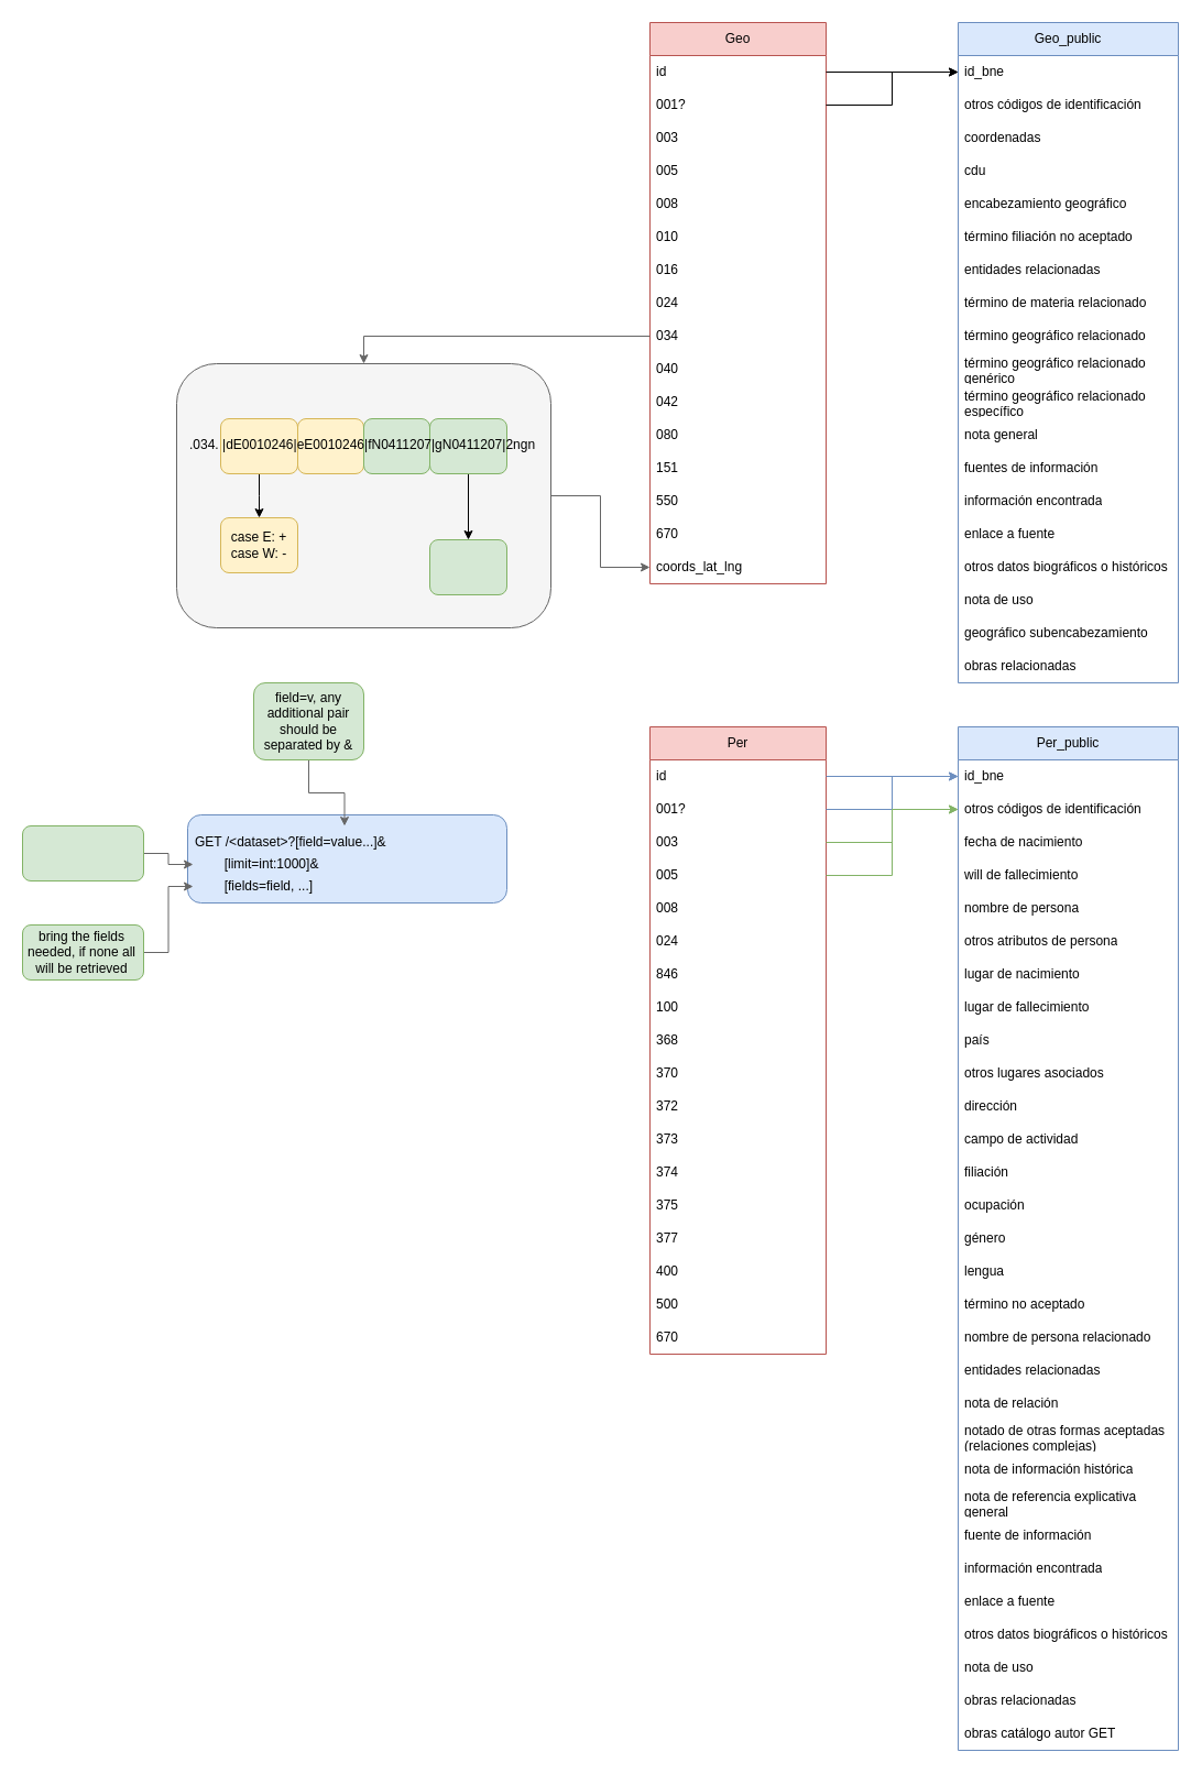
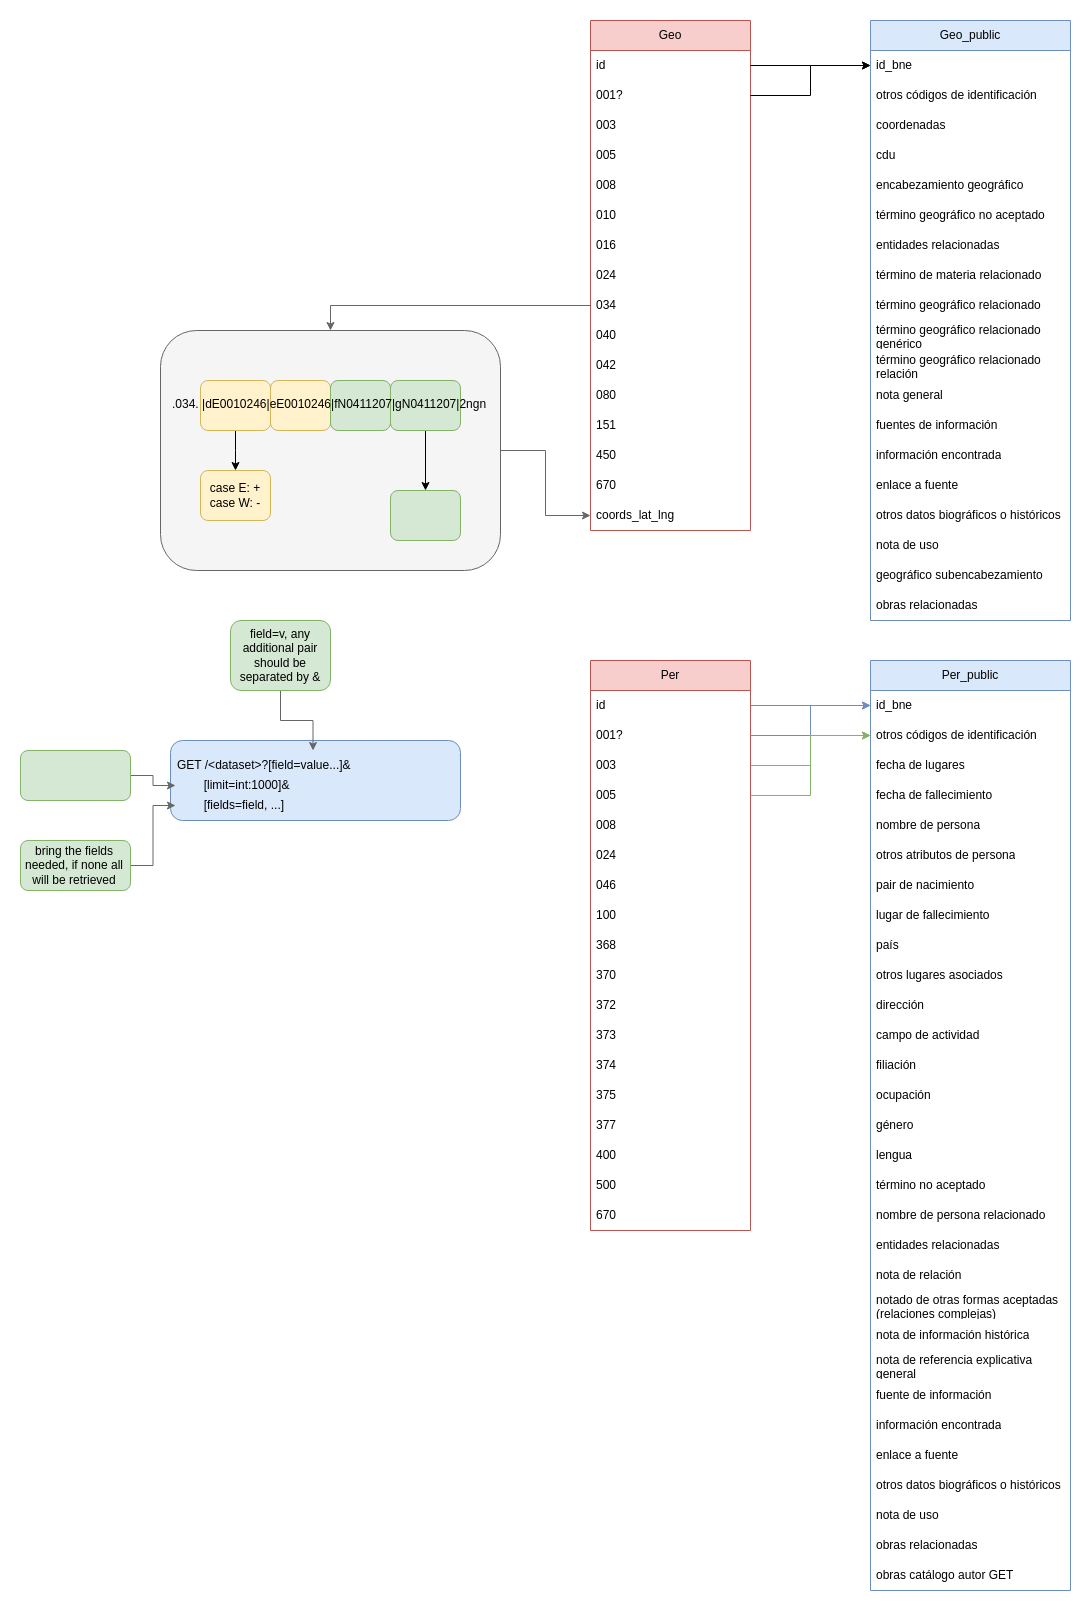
- <mxCell id="27" value="término filiación no aceptado" style="text;strokeColor=none;fillColor=none;align=left;verticalAlign=middle;spacingLeft=4;spacingRight=4;overflow=hidden;points=[[0,0.5],[1,0.5]];portConstraint=eastwest;rotatable=0;whiteSpace=wrap;html=1;" parent="21" vertex="1"><mxGeometry y="180" width="200" height="30" as="geometry" /></mxCell>
+ <mxCell id="27" value="término geográfico no aceptado" style="text;strokeColor=none;fillColor=none;align=left;verticalAlign=middle;spacingLeft=4;spacingRight=4;overflow=hidden;points=[[0,0.5],[1,0.5]];portConstraint=eastwest;rotatable=0;whiteSpace=wrap;html=1;" parent="21" vertex="1"><mxGeometry y="180" width="200" height="30" as="geometry" /></mxCell>
- <mxCell id="32" value="término geográfico relacionado específico" style="text;strokeColor=none;fillColor=none;align=left;verticalAlign=middle;spacingLeft=4;spacingRight=4;overflow=hidden;points=[[0,0.5],[1,0.5]];portConstraint=eastwest;rotatable=0;whiteSpace=wrap;html=1;" parent="21" vertex="1"><mxGeometry y="330" width="200" height="30" as="geometry" /></mxCell>
+ <mxCell id="32" value="término geográfico relacionado relación" style="text;strokeColor=none;fillColor=none;align=left;verticalAlign=middle;spacingLeft=4;spacingRight=4;overflow=hidden;points=[[0,0.5],[1,0.5]];portConstraint=eastwest;rotatable=0;whiteSpace=wrap;html=1;" parent="21" vertex="1"><mxGeometry y="330" width="200" height="30" as="geometry" /></mxCell>
- <mxCell id="18" value="550" style="text;strokeColor=none;fillColor=none;align=left;verticalAlign=middle;spacingLeft=4;spacingRight=4;overflow=hidden;points=[[0,0.5],[1,0.5]];portConstraint=eastwest;rotatable=0;whiteSpace=wrap;html=1;" parent="4" vertex="1"><mxGeometry y="420" width="160" height="30" as="geometry" /></mxCell>
+ <mxCell id="18" value="450" style="text;strokeColor=none;fillColor=none;align=left;verticalAlign=middle;spacingLeft=4;spacingRight=4;overflow=hidden;points=[[0,0.5],[1,0.5]];portConstraint=eastwest;rotatable=0;whiteSpace=wrap;html=1;" parent="4" vertex="1"><mxGeometry y="420" width="160" height="30" as="geometry" /></mxCell>
- <mxCell id="46" value="fecha de nacimiento" style="text;strokeColor=none;fillColor=none;align=left;verticalAlign=middle;spacingLeft=4;spacingRight=4;overflow=hidden;points=[[0,0.5],[1,0.5]];portConstraint=eastwest;rotatable=0;whiteSpace=wrap;html=1;" parent="43" vertex="1"><mxGeometry y="90" width="200" height="30" as="geometry" /></mxCell>
+ <mxCell id="46" value="fecha de lugares" style="text;strokeColor=none;fillColor=none;align=left;verticalAlign=middle;spacingLeft=4;spacingRight=4;overflow=hidden;points=[[0,0.5],[1,0.5]];portConstraint=eastwest;rotatable=0;whiteSpace=wrap;html=1;" parent="43" vertex="1"><mxGeometry y="90" width="200" height="30" as="geometry" /></mxCell>
- <mxCell id="47" value="will de fallecimiento" style="text;strokeColor=none;fillColor=none;align=left;verticalAlign=middle;spacingLeft=4;spacingRight=4;overflow=hidden;points=[[0,0.5],[1,0.5]];portConstraint=eastwest;rotatable=0;whiteSpace=wrap;html=1;" parent="43" vertex="1"><mxGeometry y="120" width="200" height="30" as="geometry" /></mxCell>
+ <mxCell id="47" value="fecha de fallecimiento" style="text;strokeColor=none;fillColor=none;align=left;verticalAlign=middle;spacingLeft=4;spacingRight=4;overflow=hidden;points=[[0,0.5],[1,0.5]];portConstraint=eastwest;rotatable=0;whiteSpace=wrap;html=1;" parent="43" vertex="1"><mxGeometry y="120" width="200" height="30" as="geometry" /></mxCell>
- <mxCell id="81" value="846" style="text;strokeColor=none;fillColor=none;align=left;verticalAlign=middle;spacingLeft=4;spacingRight=4;overflow=hidden;points=[[0,0.5],[1,0.5]];portConstraint=eastwest;rotatable=0;whiteSpace=wrap;html=1;" parent="74" vertex="1"><mxGeometry y="210" width="160" height="30" as="geometry" /></mxCell>
+ <mxCell id="81" value="046" style="text;strokeColor=none;fillColor=none;align=left;verticalAlign=middle;spacingLeft=4;spacingRight=4;overflow=hidden;points=[[0,0.5],[1,0.5]];portConstraint=eastwest;rotatable=0;whiteSpace=wrap;html=1;" parent="74" vertex="1"><mxGeometry y="210" width="160" height="30" as="geometry" /></mxCell>
- <mxCell id="50" value="lugar de nacimiento" style="text;strokeColor=none;fillColor=none;align=left;verticalAlign=middle;spacingLeft=4;spacingRight=4;overflow=hidden;points=[[0,0.5],[1,0.5]];portConstraint=eastwest;rotatable=0;whiteSpace=wrap;html=1;" parent="43" vertex="1"><mxGeometry y="210" width="200" height="30" as="geometry" /></mxCell>
+ <mxCell id="50" value="pair de nacimiento" style="text;strokeColor=none;fillColor=none;align=left;verticalAlign=middle;spacingLeft=4;spacingRight=4;overflow=hidden;points=[[0,0.5],[1,0.5]];portConstraint=eastwest;rotatable=0;whiteSpace=wrap;html=1;" parent="43" vertex="1"><mxGeometry y="210" width="200" height="30" as="geometry" /></mxCell>
